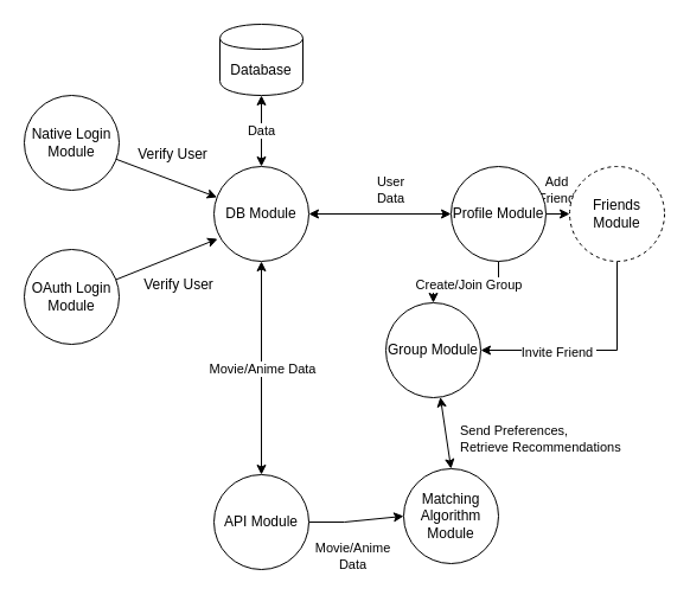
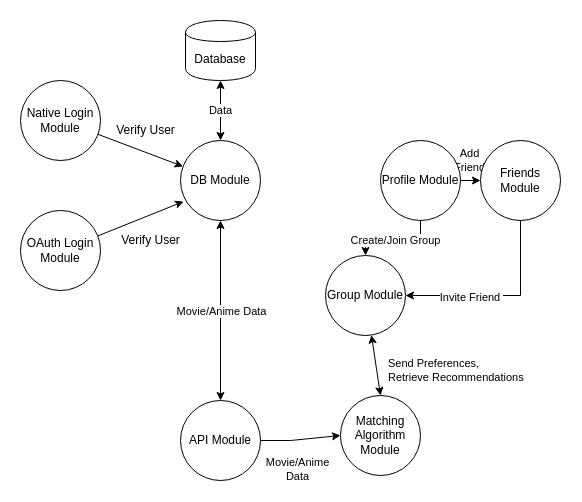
- <mxCell id="8" value="User&lt;br&gt;Data" style="edgeStyle=none;rounded=0;orthogonalLoop=1;jettySize=auto;html=1;exitX=0;exitY=0.5;exitDx=0;exitDy=0;entryX=1;entryY=0.5;entryDx=0;entryDy=0;startArrow=classic;startFill=1;" edge="1" parent="1" source="9" target="22"><mxGeometry x="-0.143" y="-20" relative="1" as="geometry"><mxPoint as="offset" /></mxGeometry></mxCell>
- <mxCell id="12" value="Friends Module" style="ellipse;whiteSpace=wrap;html=1;aspect=fixed;dashed=1;" parent="1" vertex="1"><mxGeometry x="480" y="140" width="80" height="80" as="geometry" /></mxCell>
+ <mxCell id="12" value="Friends Module" style="ellipse;whiteSpace=wrap;html=1;aspect=fixed;" parent="1" vertex="1"><mxGeometry x="480" y="140" width="80" height="80" as="geometry" /></mxCell>
